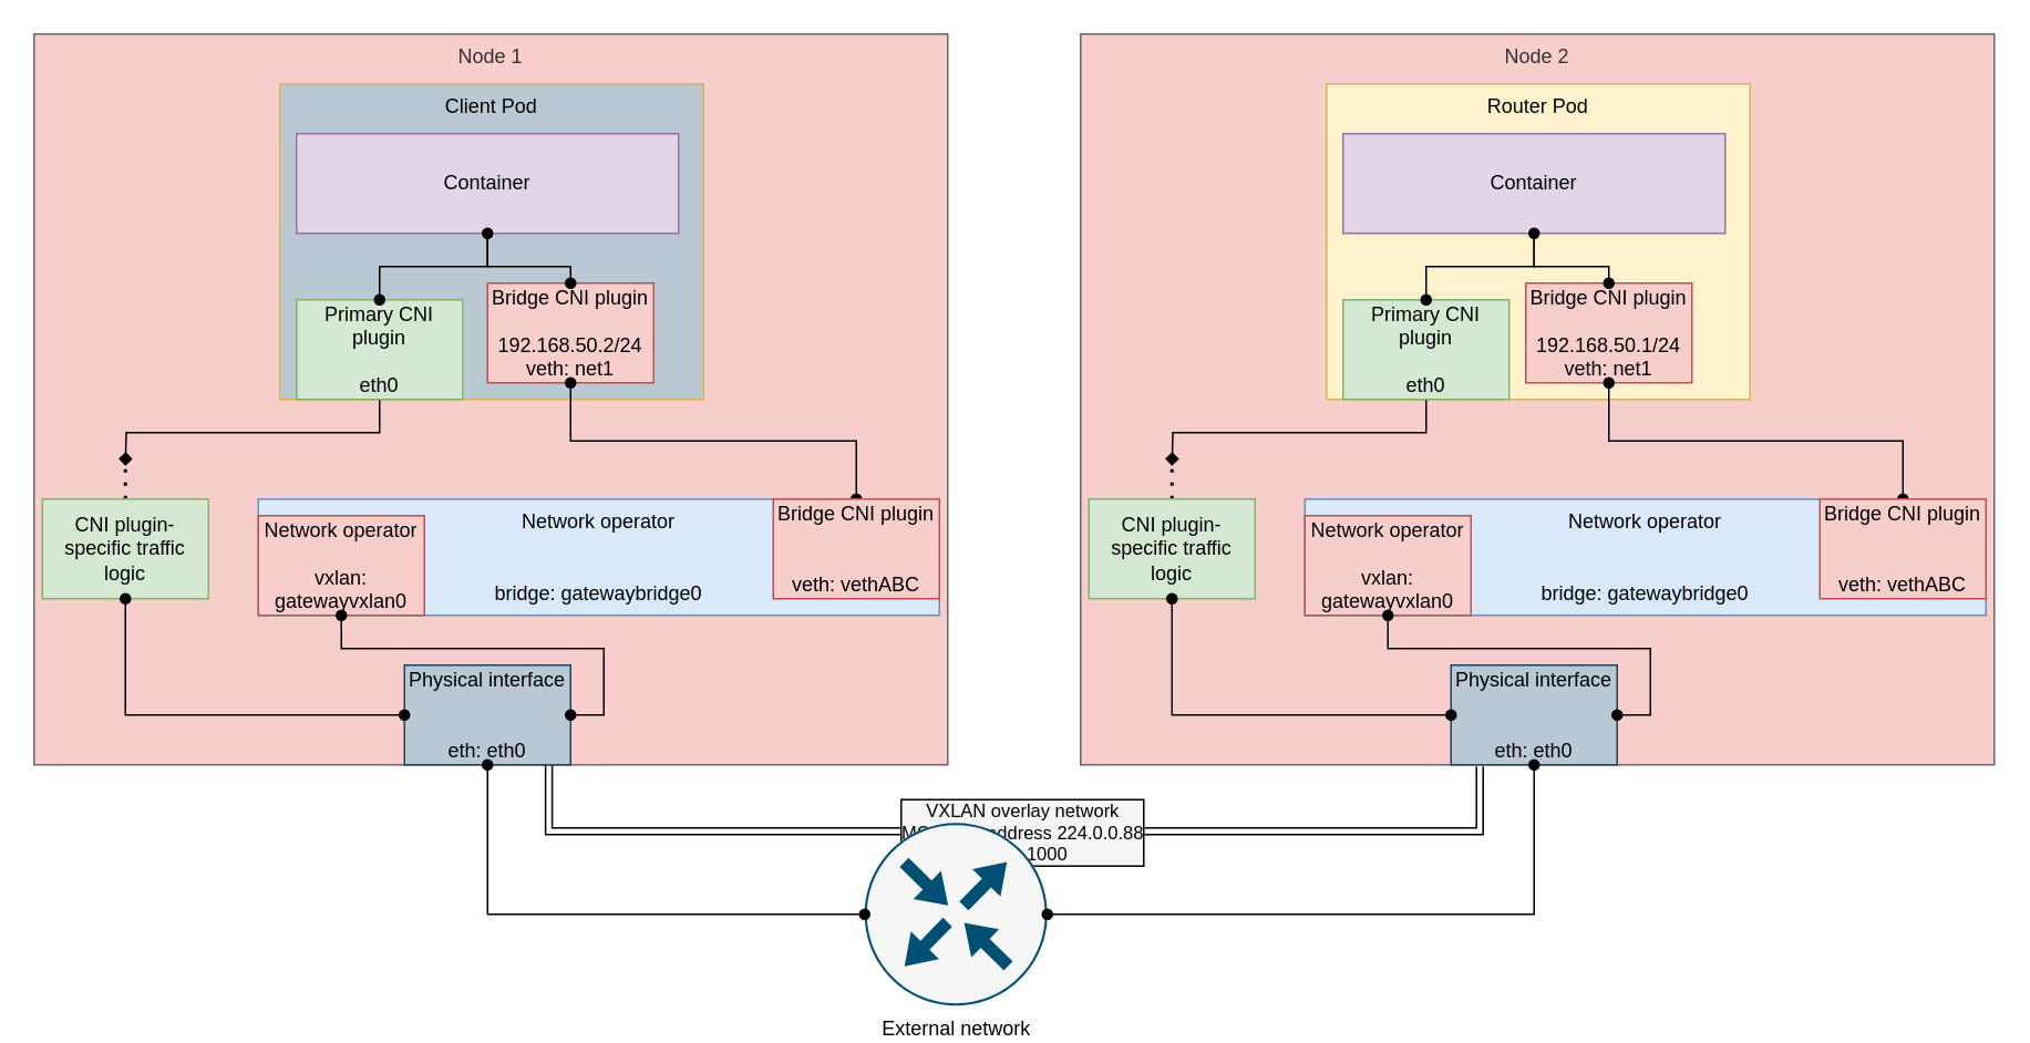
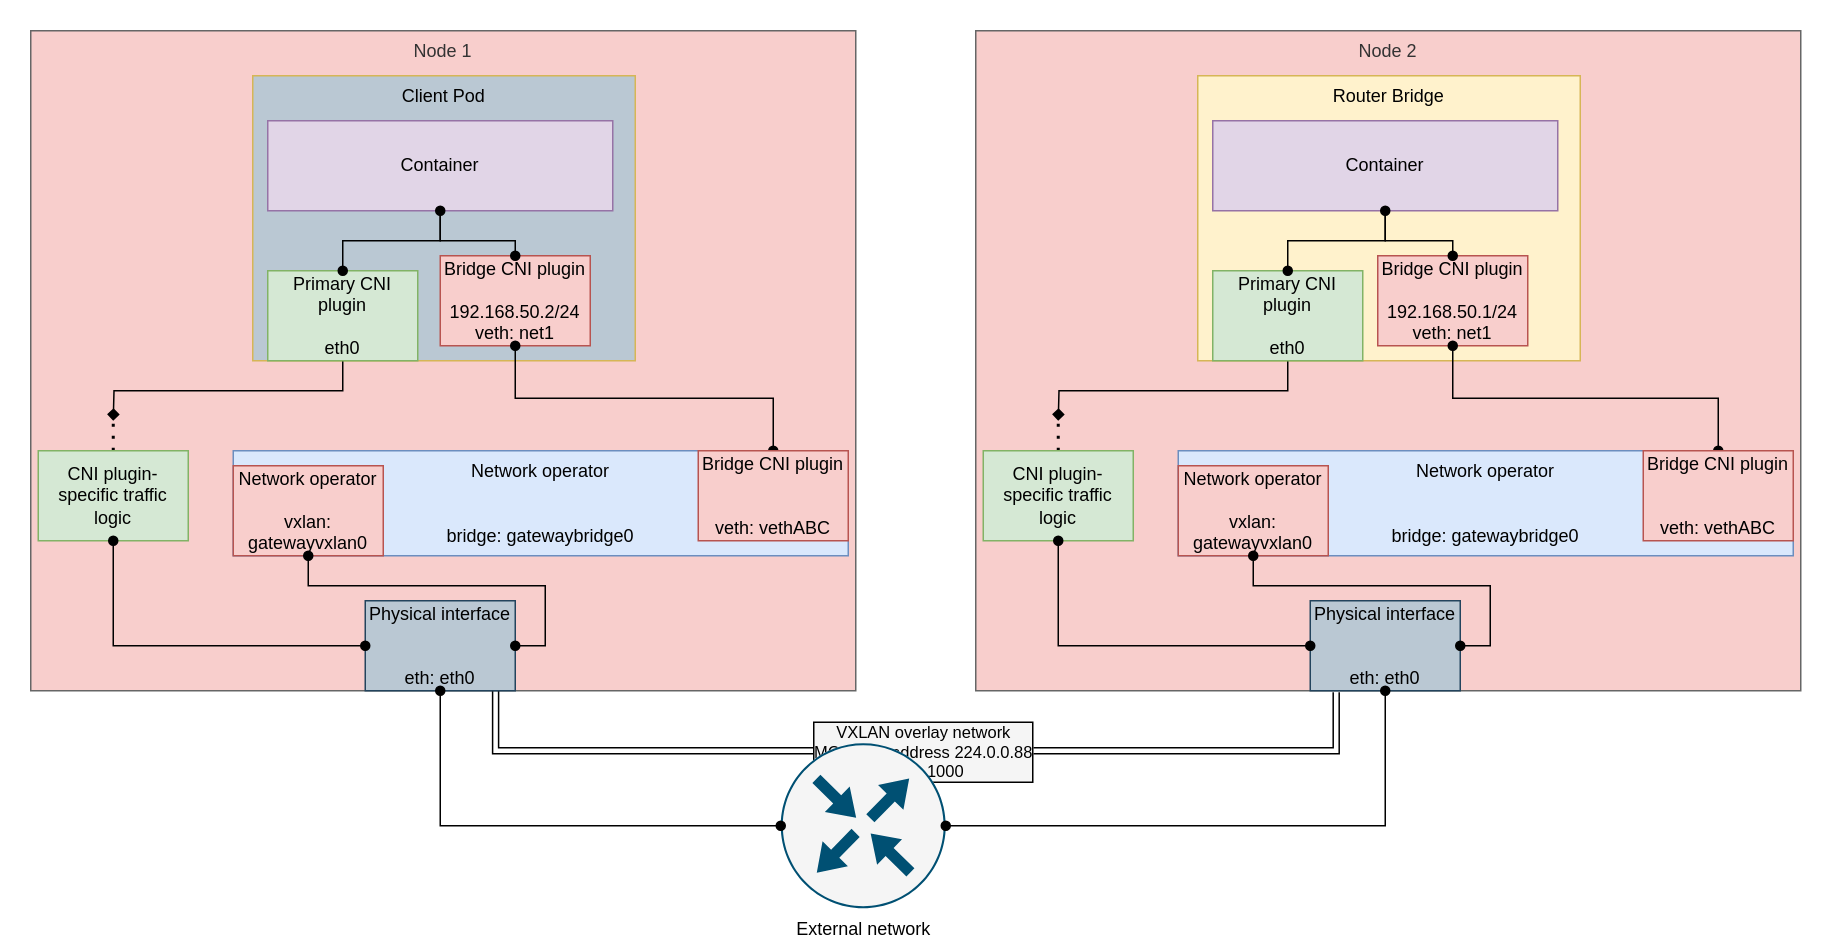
- <mxCell id="22" value="Router Pod" style="rounded=0;whiteSpace=wrap;html=1;verticalAlign=top;fillColor=#fff2cc;strokeColor=#d6b656;" vertex="1" parent="1"><mxGeometry x="798" y="50" width="255" height="190" as="geometry" /></mxCell>
+ <mxCell id="22" value="Router Bridge" style="rounded=0;whiteSpace=wrap;html=1;verticalAlign=top;fillColor=#fff2cc;strokeColor=#d6b656;" vertex="1" parent="1"><mxGeometry x="798" y="50" width="255" height="190" as="geometry" /></mxCell>
